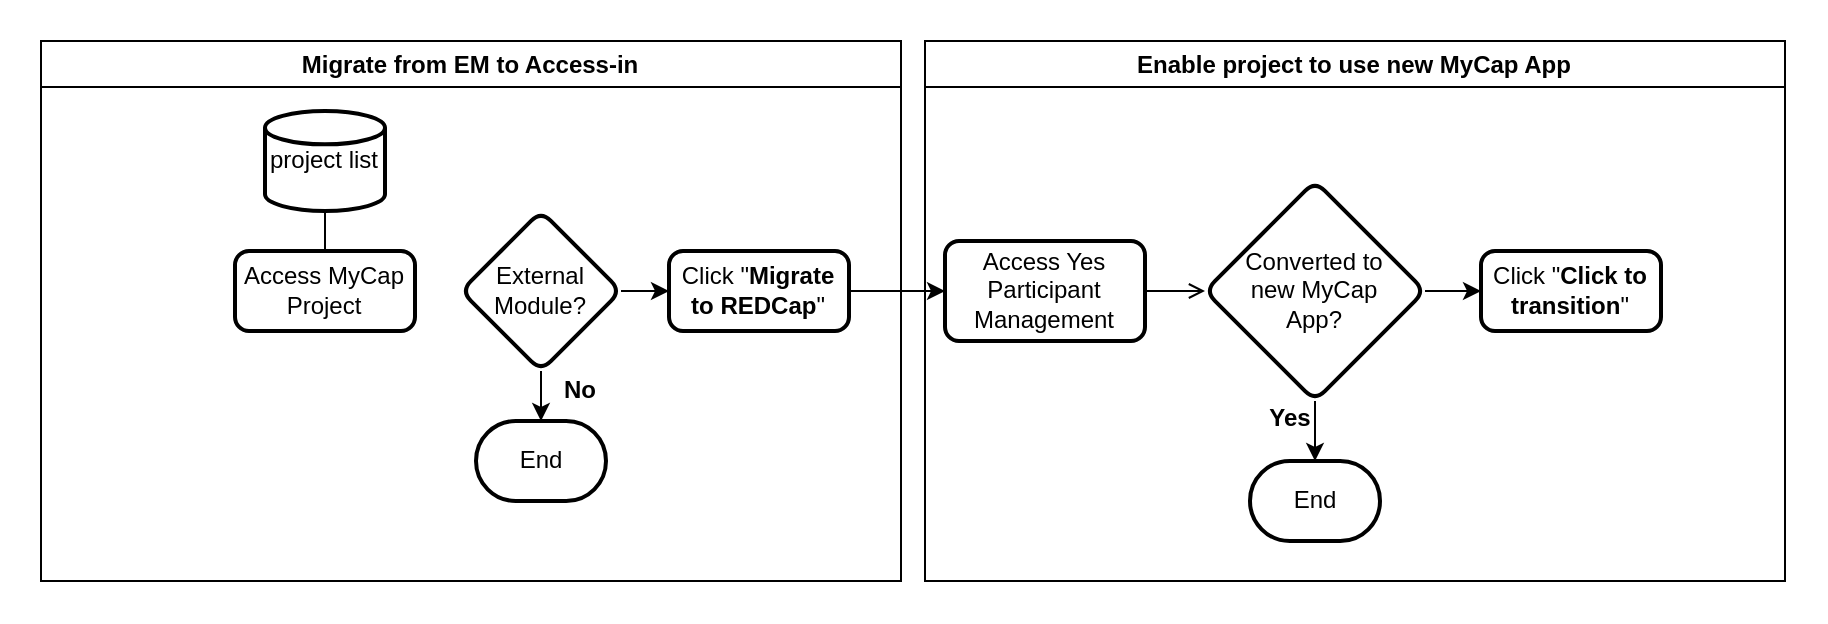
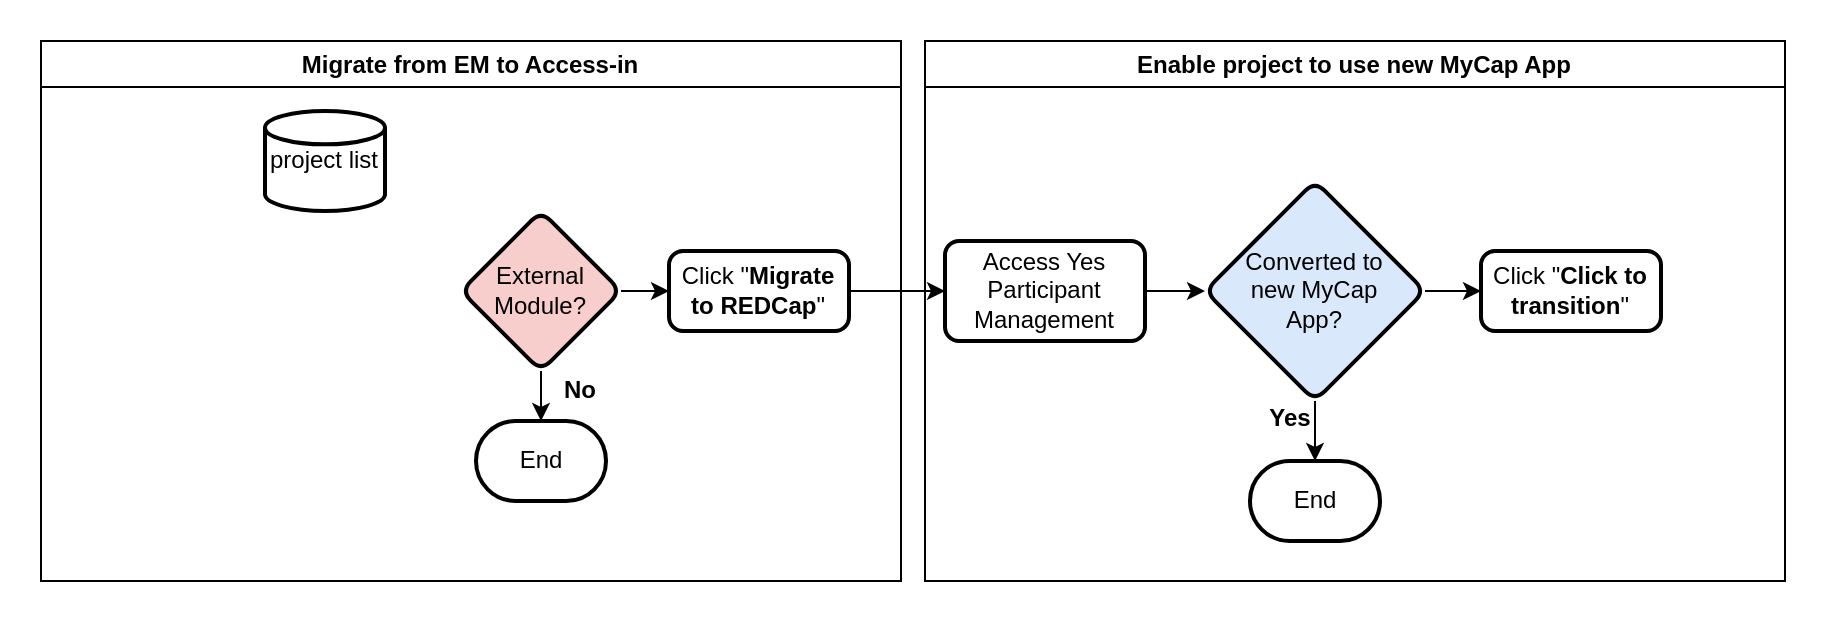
- <mxCell id="10" value="" style="endArrow=none;html=1;rounded=0;entryX=0.5;entryY=1;entryDx=0;entryDy=0;entryPerimeter=0;exitX=0.5;exitY=0;exitDx=0;exitDy=0;" edge="1" parent="2" source="3" target="9"><mxGeometry width="50" height="50" relative="1" as="geometry"><mxPoint x="45" y="215" as="sourcePoint" /><mxPoint x="95" y="165" as="targetPoint" /></mxGeometry></mxCell>
- <mxCell id="3" value="Access MyCap&lt;br&gt;Project" style="rounded=1;whiteSpace=wrap;html=1;absoluteArcSize=1;arcSize=14;strokeWidth=2;" vertex="1" parent="2"><mxGeometry x="97" y="105" width="90" height="40" as="geometry" /></mxCell>
- <mxCell id="6" value="External&lt;br&gt;Module?" style="rhombus;whiteSpace=wrap;html=1;rounded=1;arcSize=14;strokeWidth=2;" vertex="1" parent="2"><mxGeometry x="210" y="85" width="80" height="80" as="geometry" /></mxCell>
+ <mxCell id="6" value="External&lt;br&gt;Module?" style="rhombus;whiteSpace=wrap;html=1;rounded=1;arcSize=14;strokeWidth=2;fillColor=#f8cecc;" vertex="1" parent="2"><mxGeometry x="210" y="85" width="80" height="80" as="geometry" /></mxCell>
- <mxCell id="13" value="" style="edgeStyle=orthogonalEdgeStyle;rounded=0;orthogonalLoop=1;jettySize=auto;html=1;endArrow=open;" edge="1" parent="12" source="14" target="17"><mxGeometry relative="1" as="geometry" /></mxCell>
+ <mxCell id="13" value="" style="edgeStyle=orthogonalEdgeStyle;rounded=0;orthogonalLoop=1;jettySize=auto;html=1;" edge="1" parent="12" source="14" target="17"><mxGeometry relative="1" as="geometry" /></mxCell>
- <mxCell id="17" value="Converted to&lt;br&gt;new MyCap&lt;br&gt;App?" style="rhombus;whiteSpace=wrap;html=1;rounded=1;arcSize=14;strokeWidth=2;" vertex="1" parent="12"><mxGeometry x="140" y="70" width="110" height="110" as="geometry" /></mxCell>
+ <mxCell id="17" value="Converted to&lt;br&gt;new MyCap&lt;br&gt;App?" style="rhombus;whiteSpace=wrap;html=1;rounded=1;arcSize=14;strokeWidth=2;fillColor=#dae8fc;" vertex="1" parent="12"><mxGeometry x="140" y="70" width="110" height="110" as="geometry" /></mxCell>
